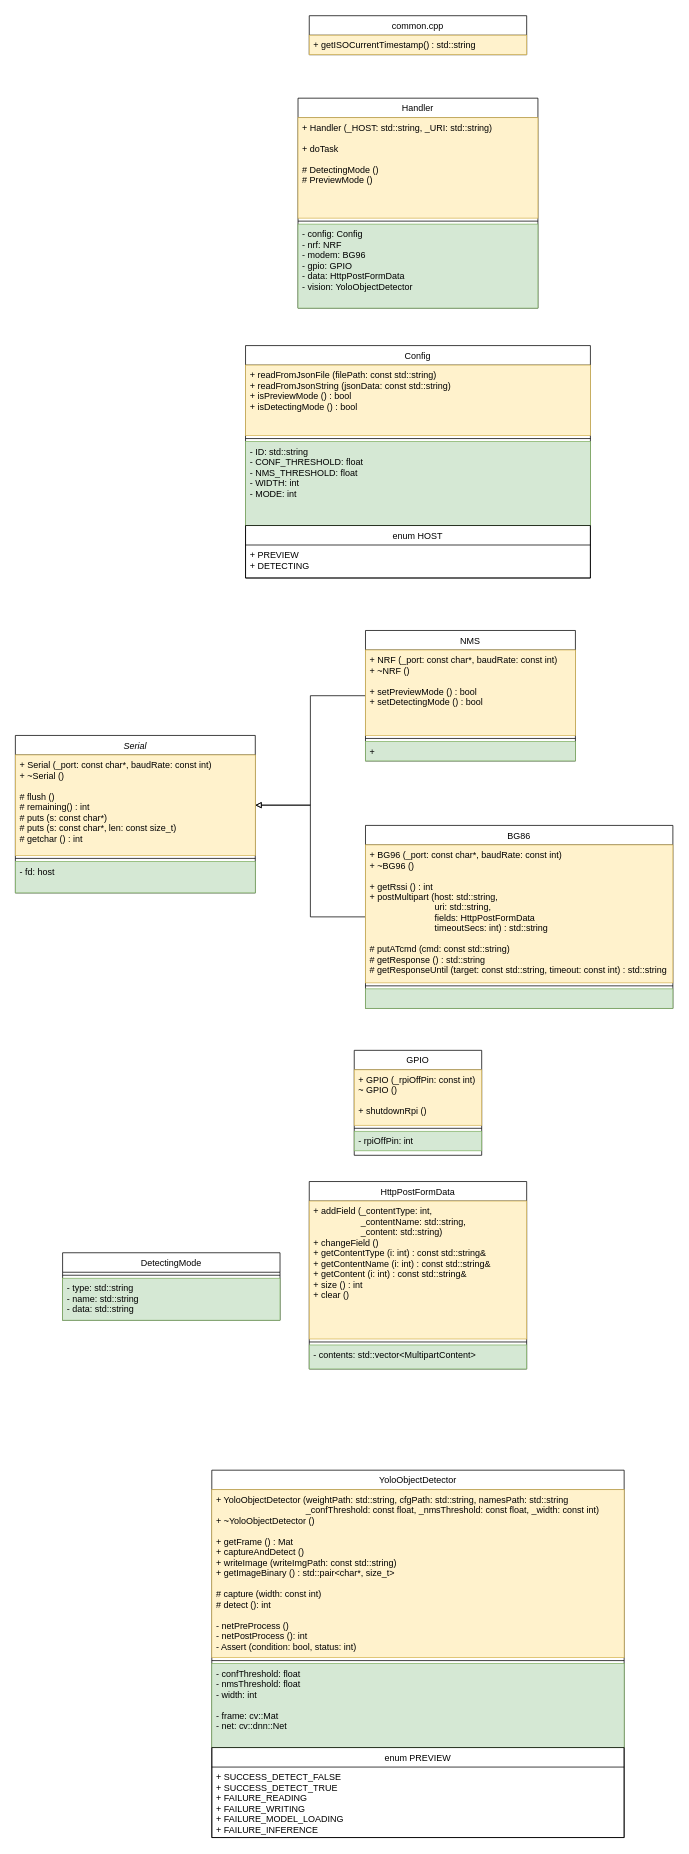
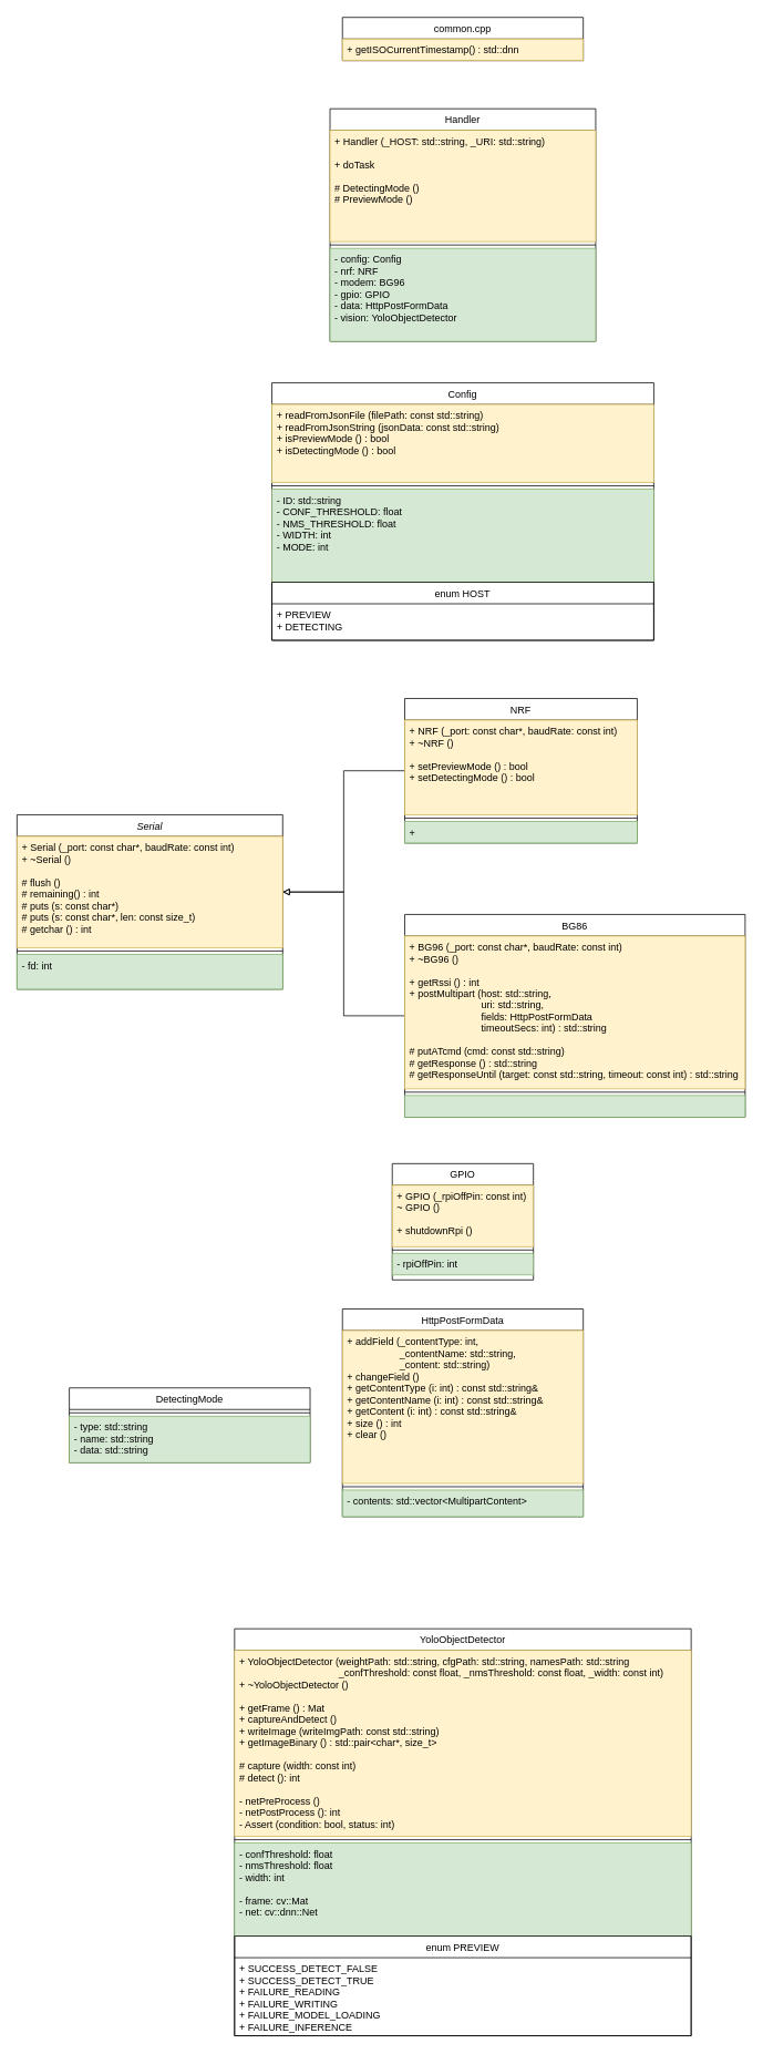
- <mxCell id="23" value="+ getISOCurrentTimestamp() : std::string" style="text;strokeColor=#d6b656;fillColor=#fff2cc;align=left;verticalAlign=top;spacingLeft=4;spacingRight=4;overflow=hidden;rotatable=0;points=[[0,0.5],[1,0.5]];portConstraint=eastwest;" vertex="1" parent="22"><mxGeometry y="26" width="290" height="26" as="geometry" /></mxCell>
+ <mxCell id="23" value="+ getISOCurrentTimestamp() : std::dnn" style="text;strokeColor=#d6b656;fillColor=#fff2cc;align=left;verticalAlign=top;spacingLeft=4;spacingRight=4;overflow=hidden;rotatable=0;points=[[0,0.5],[1,0.5]];portConstraint=eastwest;" vertex="1" parent="22"><mxGeometry y="26" width="290" height="26" as="geometry" /></mxCell>
- <mxCell id="33" value="NMS" style="swimlane;fontStyle=0;align=center;verticalAlign=top;childLayout=stackLayout;horizontal=1;startSize=26;horizontalStack=0;resizeParent=1;resizeLast=0;collapsible=1;marginBottom=0;rounded=0;shadow=0;strokeWidth=1;" parent="1" vertex="1"><mxGeometry x="487" y="840" width="280" height="174" as="geometry"><mxRectangle x="130" y="380" width="160" height="26" as="alternateBounds" /></mxGeometry></mxCell>
+ <mxCell id="33" value="NRF" style="swimlane;fontStyle=0;align=center;verticalAlign=top;childLayout=stackLayout;horizontal=1;startSize=26;horizontalStack=0;resizeParent=1;resizeLast=0;collapsible=1;marginBottom=0;rounded=0;shadow=0;strokeWidth=1;" parent="1" vertex="1"><mxGeometry x="487" y="840" width="280" height="174" as="geometry"><mxRectangle x="130" y="380" width="160" height="26" as="alternateBounds" /></mxGeometry></mxCell>
- <mxCell id="31" value="- fd: host" style="text;align=left;verticalAlign=top;spacingLeft=4;spacingRight=4;overflow=hidden;rotatable=0;points=[[0,0.5],[1,0.5]];portConstraint=eastwest;fillColor=#d5e8d4;strokeColor=#82b366;" parent="28" vertex="1"><mxGeometry y="168" width="320" height="42" as="geometry" /></mxCell>
+ <mxCell id="31" value="- fd: int" style="text;align=left;verticalAlign=top;spacingLeft=4;spacingRight=4;overflow=hidden;rotatable=0;points=[[0,0.5],[1,0.5]];portConstraint=eastwest;fillColor=#d5e8d4;strokeColor=#82b366;" parent="28" vertex="1"><mxGeometry y="168" width="320" height="42" as="geometry" /></mxCell>
